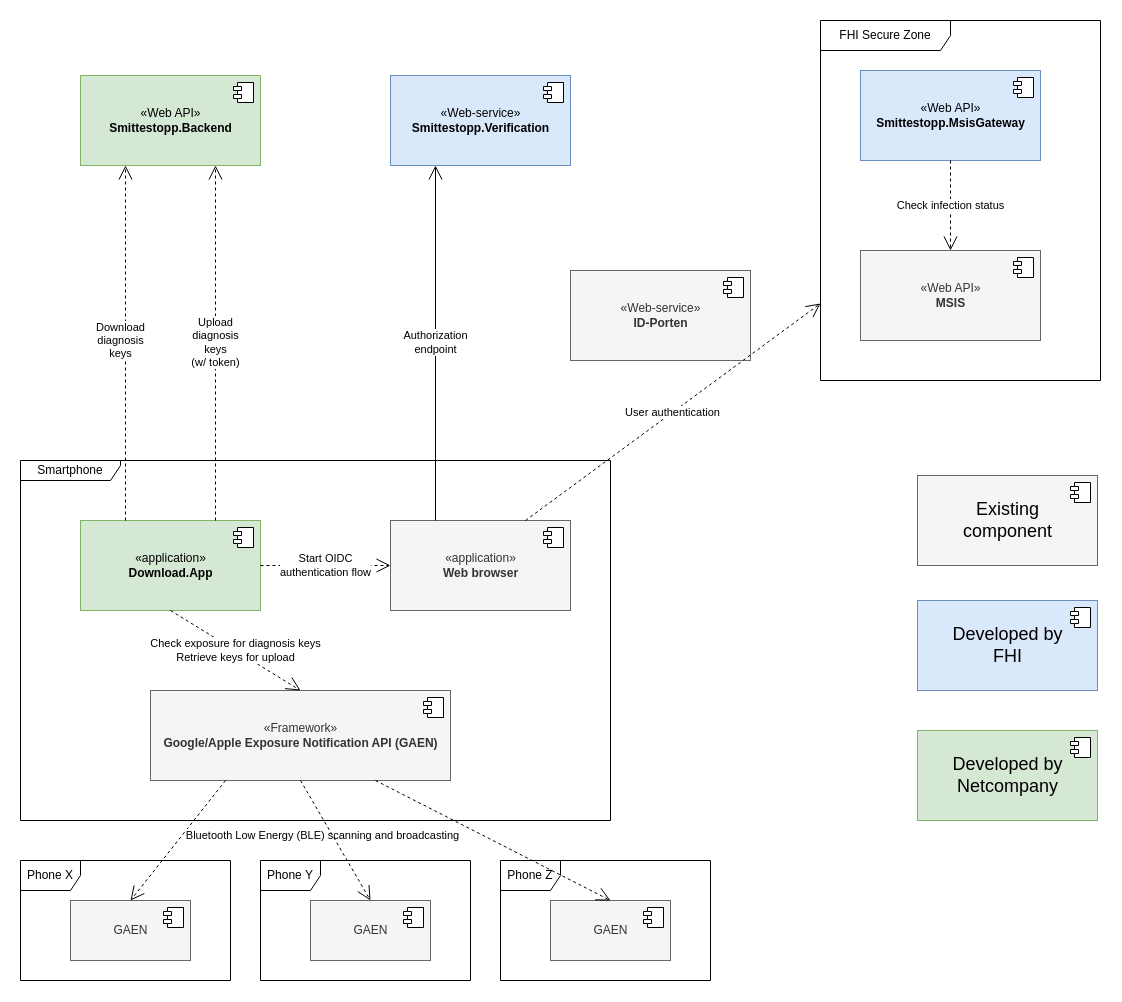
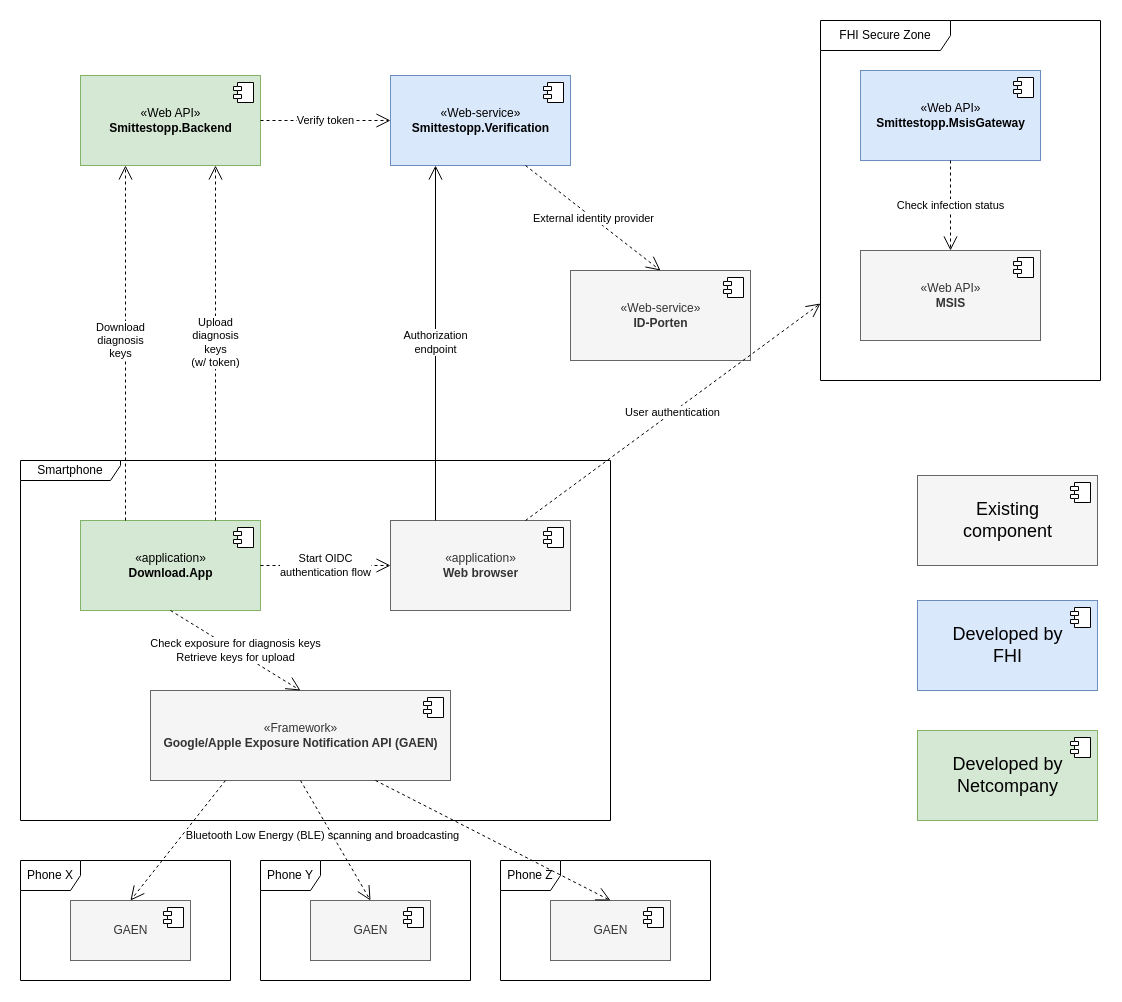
+ <mxCell id="32" value="Verify token" style="endArrow=open;endSize=12;dashed=1;html=1;exitX=1;exitY=0.5;exitDx=0;exitDy=0;" parent="1" source="15" target="13" edge="1"><mxGeometry width="160" relative="1" as="geometry"><mxPoint x="340" y="210" as="sourcePoint" /><mxPoint x="500" y="210" as="targetPoint" /></mxGeometry></mxCell>
+ <mxCell id="28" value="External identity provider" style="endArrow=open;endSize=12;dashed=1;html=1;exitX=0.75;exitY=1;exitDx=0;exitDy=0;entryX=0.5;entryY=0;entryDx=0;entryDy=0;" parent="1" source="13" target="24" edge="1"><mxGeometry width="160" relative="1" as="geometry"><mxPoint x="570" y="190" as="sourcePoint" /><mxPoint x="730" y="190" as="targetPoint" /></mxGeometry></mxCell>
